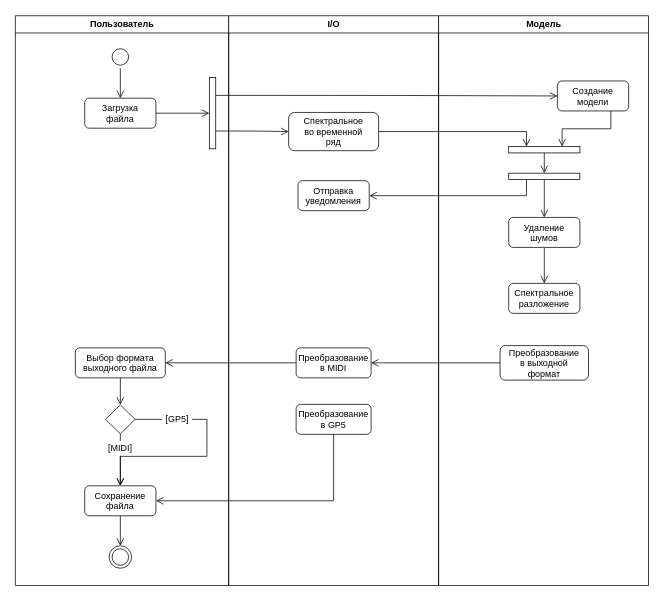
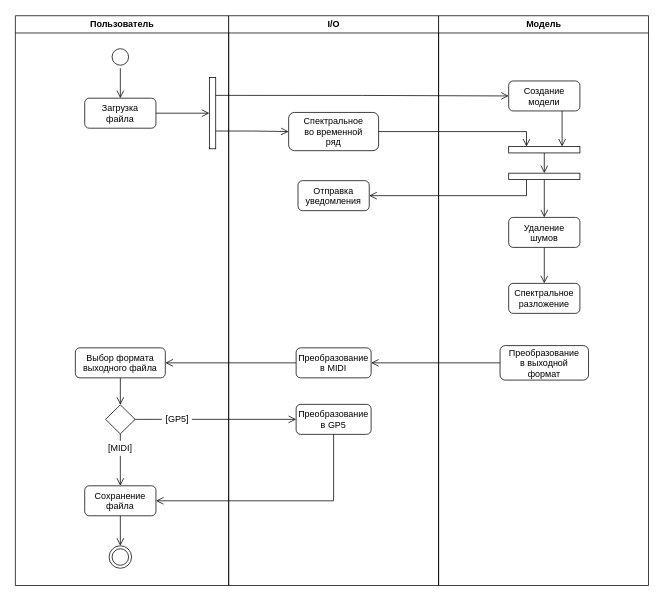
- <mxCell id="26" value="Создание&#10;модели" style="rounded=1;" parent="24" vertex="1"><mxGeometry x="158.5" y="87" width="95" height="40" as="geometry" /></mxCell>
+ <mxCell id="26" value="Создание&#10;модели" style="rounded=1;" parent="24" vertex="1"><mxGeometry x="93.5" y="87" width="95" height="40" as="geometry" /></mxCell>
- <mxCell id="38" style="edgeStyle=orthogonalEdgeStyle;rounded=0;orthogonalLoop=1;jettySize=auto;html=1;exitX=1;exitY=0.5;exitDx=0;exitDy=0;endArrow=open;endFill=0;strokeWidth=1;endSize=8;startSize=8;" parent="1" source="13" target="11" edge="1"><mxGeometry relative="1" as="geometry" /></mxCell>
+ <mxCell id="38" style="edgeStyle=orthogonalEdgeStyle;rounded=0;orthogonalLoop=1;jettySize=auto;html=1;exitX=1;exitY=0.5;exitDx=0;exitDy=0;endArrow=open;endFill=0;strokeWidth=1;endSize=8;startSize=8;" parent="1" source="13" target="22" edge="1"><mxGeometry relative="1" as="geometry" /></mxCell>
